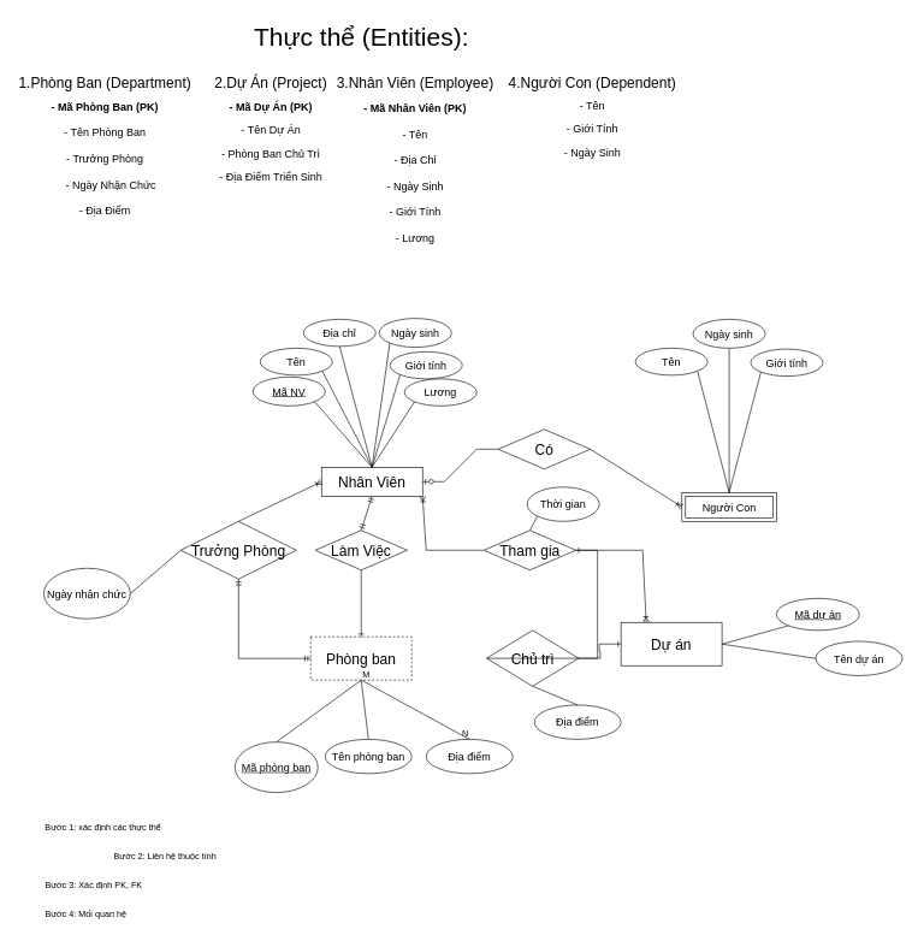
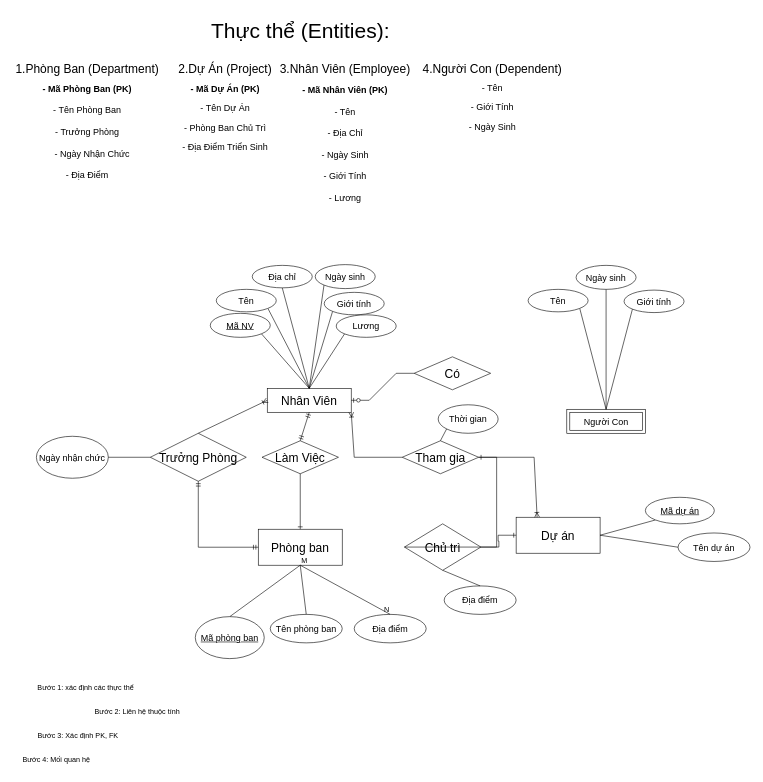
- <mxCell id="24" value="" style="fontSize=12;html=1;endArrow=ERoneToMany;rounded=0;entryX=0;entryY=0.5;entryDx=0;entryDy=0;exitX=1;exitY=0.5;exitDx=0;exitDy=0;" parent="1" source="20" target="21" edge="1"><mxGeometry width="100" height="100" relative="1" as="geometry"><mxPoint x="340" y="732" as="sourcePoint" /><mxPoint x="440" y="632" as="targetPoint" /></mxGeometry></mxCell>
- <mxCell id="10" value="&lt;font style=&quot;font-size: 15px;&quot;&gt;Ngày nhận chức&lt;/font&gt;" style="ellipse;whiteSpace=wrap;html=1;align=center;" parent="1" vertex="1"><mxGeometry x="60" y="787" width="120" height="70" as="geometry" /></mxCell>
+ <mxCell id="10" value="&lt;font style=&quot;font-size: 15px;&quot;&gt;Ngày nhận chức&lt;/font&gt;" style="ellipse;whiteSpace=wrap;html=1;align=center;" parent="1" vertex="1"><mxGeometry x="60" y="727" width="120" height="70" as="geometry" /></mxCell>
- <mxCell id="37" value="&lt;span style=&quot;font-size: 20px;&quot;&gt;Phòng ban&lt;/span&gt;" style="whiteSpace=wrap;html=1;align=center;dashed=1;" parent="1" vertex="1"><mxGeometry x="430" y="882" width="140" height="60" as="geometry" /></mxCell>
+ <mxCell id="37" value="&lt;span style=&quot;font-size: 20px;&quot;&gt;Phòng ban&lt;/span&gt;" style="whiteSpace=wrap;html=1;align=center;" parent="1" vertex="1"><mxGeometry x="430" y="882" width="140" height="60" as="geometry" /></mxCell>
- <mxCell id="65" value="Bước 4: Mối quan hệ" style="text;html=1;align=center;verticalAlign=middle;resizable=0;points=[];autosize=1;strokeColor=none;fillColor=none;" parent="1" vertex="1"><mxGeometry x="48" y="1252" width="140" height="30" as="geometry" /></mxCell>
+ <mxCell id="65" value="Bước 4: Mối quan hệ" style="text;html=1;align=center;verticalAlign=middle;resizable=0;points=[];autosize=1;strokeColor=none;fillColor=none;" parent="1" vertex="1"><mxGeometry x="23" y="1252" width="140" height="30" as="geometry" /></mxCell>
